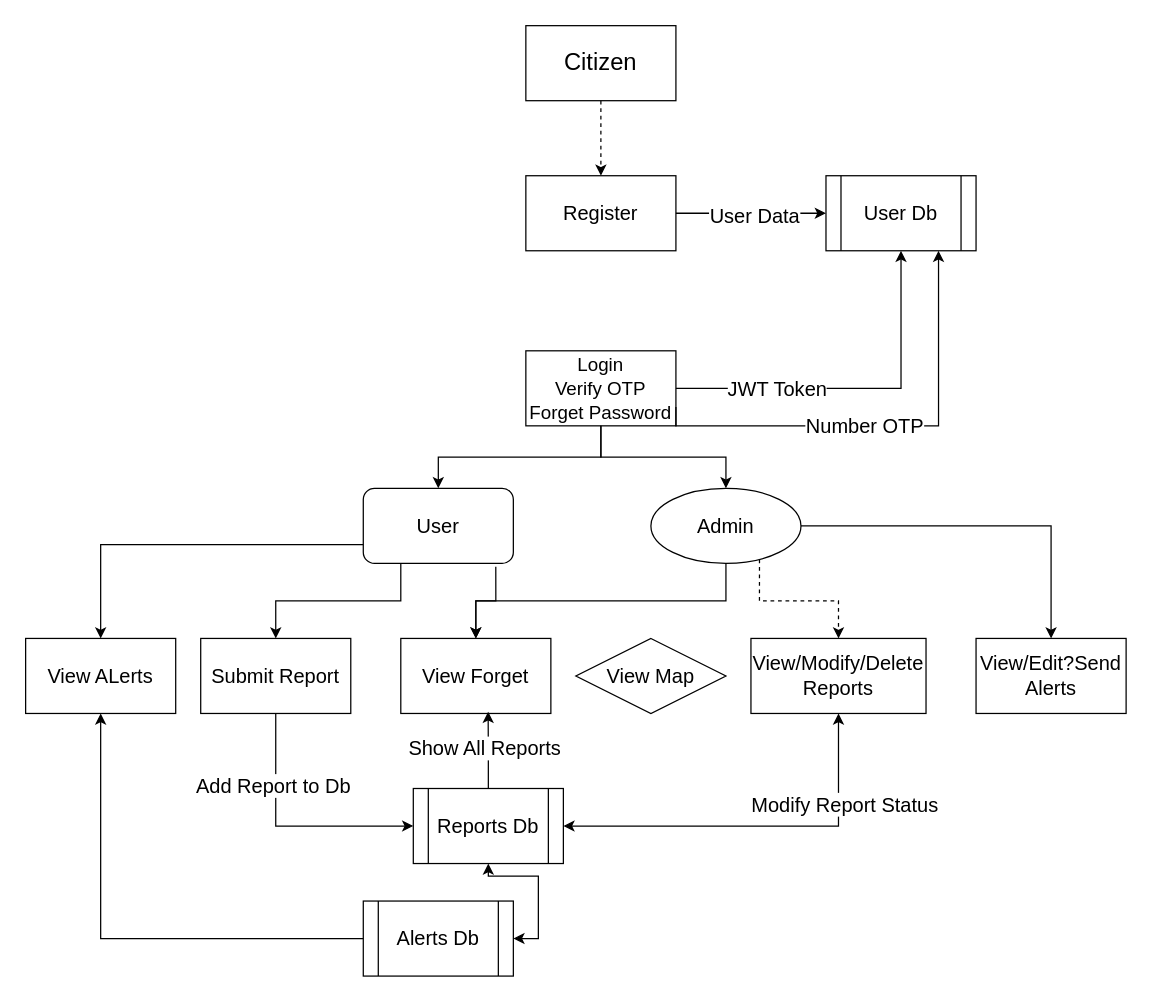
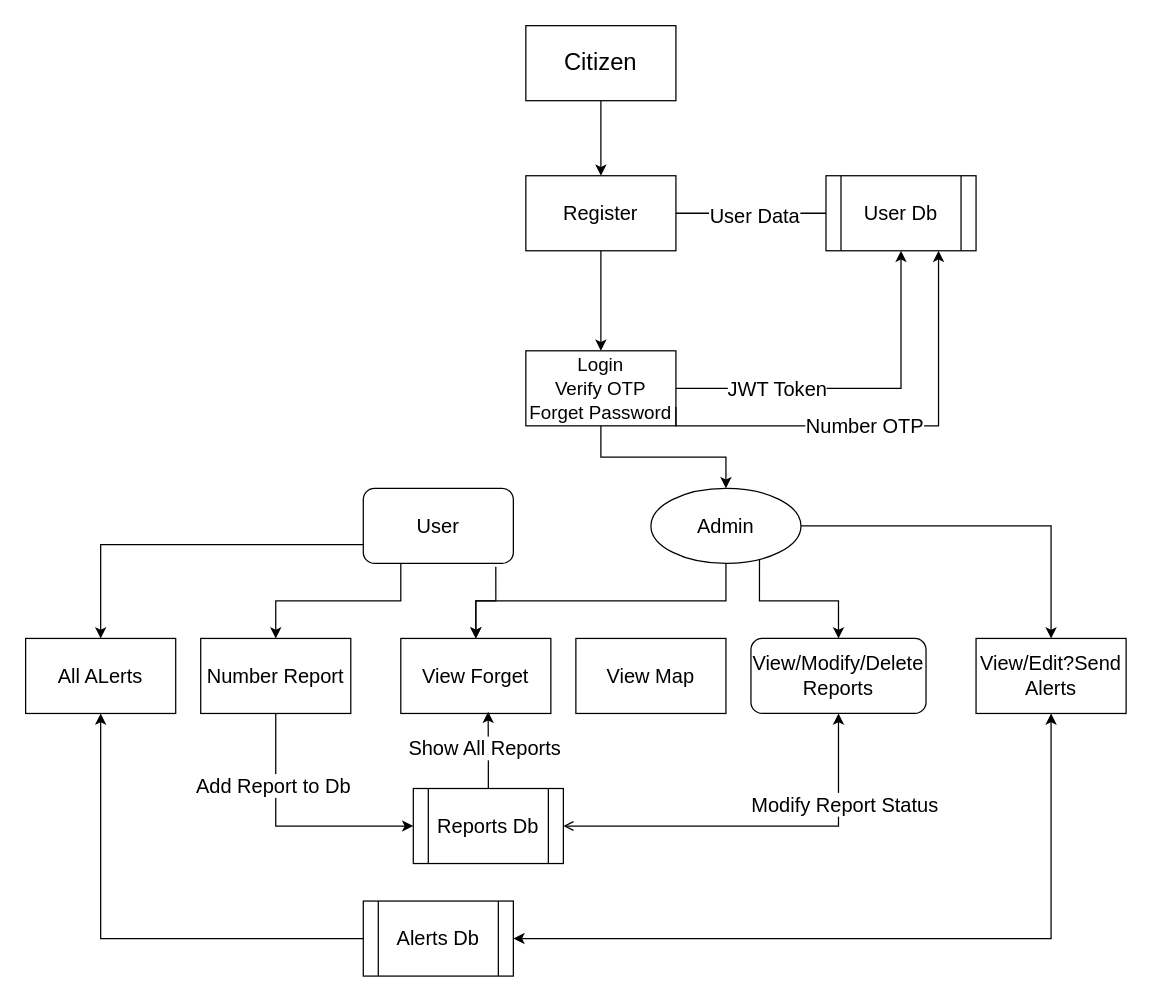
- <mxCell id="2" style="edgeStyle=orthogonalEdgeStyle;rounded=0;orthogonalLoop=1;jettySize=auto;html=1;exitX=0.5;exitY=1;exitDx=0;exitDy=0;entryX=0.5;entryY=0;entryDx=0;entryDy=0;dashed=1;" edge="1" parent="1" source="3" target="25"><mxGeometry relative="1" as="geometry" /></mxCell>
+ <mxCell id="2" style="edgeStyle=orthogonalEdgeStyle;rounded=0;orthogonalLoop=1;jettySize=auto;html=1;exitX=0.5;exitY=1;exitDx=0;exitDy=0;entryX=0.5;entryY=0;entryDx=0;entryDy=0;" edge="1" parent="1" source="3" target="25"><mxGeometry relative="1" as="geometry" /></mxCell>
- <mxCell id="22" style="edgeStyle=orthogonalEdgeStyle;rounded=0;orthogonalLoop=1;jettySize=auto;html=1;exitX=1;exitY=0.5;exitDx=0;exitDy=0;" edge="1" parent="1" source="25" target="26"><mxGeometry relative="1" as="geometry" /></mxCell>
+ <mxCell id="22" style="edgeStyle=orthogonalEdgeStyle;rounded=0;orthogonalLoop=1;jettySize=auto;html=1;exitX=1;exitY=0.5;exitDx=0;exitDy=0;endArrow=none;" edge="1" parent="1" source="25" target="26"><mxGeometry relative="1" as="geometry" /></mxCell>
+ <mxCell id="24" value="" style="edgeStyle=orthogonalEdgeStyle;rounded=0;orthogonalLoop=1;jettySize=auto;html=1;" edge="1" parent="1" source="25" target="34"><mxGeometry relative="1" as="geometry" /></mxCell>
- <mxCell id="32" style="edgeStyle=orthogonalEdgeStyle;rounded=0;orthogonalLoop=1;jettySize=auto;html=1;exitX=0.5;exitY=1;exitDx=0;exitDy=0;entryX=0.5;entryY=0;entryDx=0;entryDy=0;" edge="1" parent="1" source="34" target="7"><mxGeometry relative="1" as="geometry" /></mxCell>
- <mxCell id="19" style="edgeStyle=orthogonalEdgeStyle;rounded=0;orthogonalLoop=1;jettySize=auto;html=1;exitX=0.75;exitY=1;exitDx=0;exitDy=0;dashed=1;" edge="1" parent="1" source="21" target="10"><mxGeometry relative="1" as="geometry" /></mxCell>
+ <mxCell id="19" style="edgeStyle=orthogonalEdgeStyle;rounded=0;orthogonalLoop=1;jettySize=auto;html=1;exitX=0.75;exitY=1;exitDx=0;exitDy=0;" edge="1" parent="1" source="21" target="10"><mxGeometry relative="1" as="geometry" /></mxCell>
- <mxCell id="12" value="&lt;font style=&quot;font-size: 16px;&quot;&gt;View ALerts&lt;/font&gt;" style="rounded=0;whiteSpace=wrap;html=1;fillColor=none;" vertex="1" parent="1"><mxGeometry x="20" y="510" width="120" height="60" as="geometry" /></mxCell>
+ <mxCell id="12" value="&lt;font style=&quot;font-size: 16px;&quot;&gt;All ALerts&lt;/font&gt;" style="rounded=0;whiteSpace=wrap;html=1;fillColor=none;" vertex="1" parent="1"><mxGeometry x="20" y="510" width="120" height="60" as="geometry" /></mxCell>
- <mxCell id="17" value="&lt;font style=&quot;font-size: 16px;&quot;&gt;Submit Report&lt;/font&gt;" style="rounded=0;whiteSpace=wrap;html=1;fillColor=none;" vertex="1" parent="1"><mxGeometry x="160" y="510" width="120" height="60" as="geometry" /></mxCell>
+ <mxCell id="17" value="&lt;font style=&quot;font-size: 16px;&quot;&gt;Number Report&lt;/font&gt;" style="rounded=0;whiteSpace=wrap;html=1;fillColor=none;" vertex="1" parent="1"><mxGeometry x="160" y="510" width="120" height="60" as="geometry" /></mxCell>
- <mxCell id="38" value="&lt;font style=&quot;font-size: 16px;&quot;&gt;View Map&lt;/font&gt;" style="rhombus;whiteSpace=wrap;html=1;fillColor=none;" vertex="1" parent="1"><mxGeometry x="460" y="510" width="120" height="60" as="geometry" /></mxCell>
+ <mxCell id="38" value="&lt;font style=&quot;font-size: 16px;&quot;&gt;View Map&lt;/font&gt;" style="rounded=0;whiteSpace=wrap;html=1;fillColor=none;" vertex="1" parent="1"><mxGeometry x="460" y="510" width="120" height="60" as="geometry" /></mxCell>
- <mxCell id="10" value="&lt;font style=&quot;font-size: 16px;&quot;&gt;View/Modify/Delete Reports&lt;/font&gt;" style="rounded=0;whiteSpace=wrap;html=1;fillColor=none;" vertex="1" parent="1"><mxGeometry x="600" y="510" width="140" height="60" as="geometry" /></mxCell>
+ <mxCell id="10" value="&lt;font style=&quot;font-size: 16px;&quot;&gt;View/Modify/Delete Reports&lt;/font&gt;" style="whiteSpace=wrap;html=1;fillColor=none;rounded=1;" vertex="1" parent="1"><mxGeometry x="600" y="510" width="140" height="60" as="geometry" /></mxCell>
- <mxCell id="8" style="edgeStyle=orthogonalEdgeStyle;rounded=0;orthogonalLoop=1;jettySize=auto;html=1;exitX=0.5;exitY=1;exitDx=0;exitDy=0;entryX=1;entryY=0.5;entryDx=0;entryDy=0;startArrow=classic;startFill=1;" edge="1" parent="1" source="10" target="35"><mxGeometry relative="1" as="geometry" /></mxCell>
+ <mxCell id="8" style="edgeStyle=orthogonalEdgeStyle;rounded=0;orthogonalLoop=1;jettySize=auto;html=1;exitX=0.5;exitY=1;exitDx=0;exitDy=0;entryX=1;entryY=0.5;entryDx=0;entryDy=0;startArrow=classic;startFill=1;endArrow=open;" edge="1" parent="1" source="10" target="35"><mxGeometry relative="1" as="geometry" /></mxCell>
- <mxCell id="39" style="edgeStyle=orthogonalEdgeStyle;rounded=0;orthogonalLoop=1;jettySize=auto;html=1;exitX=1;exitY=0.5;exitDx=0;exitDy=0;startArrow=classic;startFill=1;" edge="1" parent="1" source="40" target="35"><mxGeometry relative="1" as="geometry" /></mxCell>
+ <mxCell id="39" style="edgeStyle=orthogonalEdgeStyle;rounded=0;orthogonalLoop=1;jettySize=auto;html=1;exitX=1;exitY=0.5;exitDx=0;exitDy=0;entryX=0.5;entryY=1;entryDx=0;entryDy=0;startArrow=classic;startFill=1;" edge="1" parent="1" source="40" target="13"><mxGeometry relative="1" as="geometry" /></mxCell>
